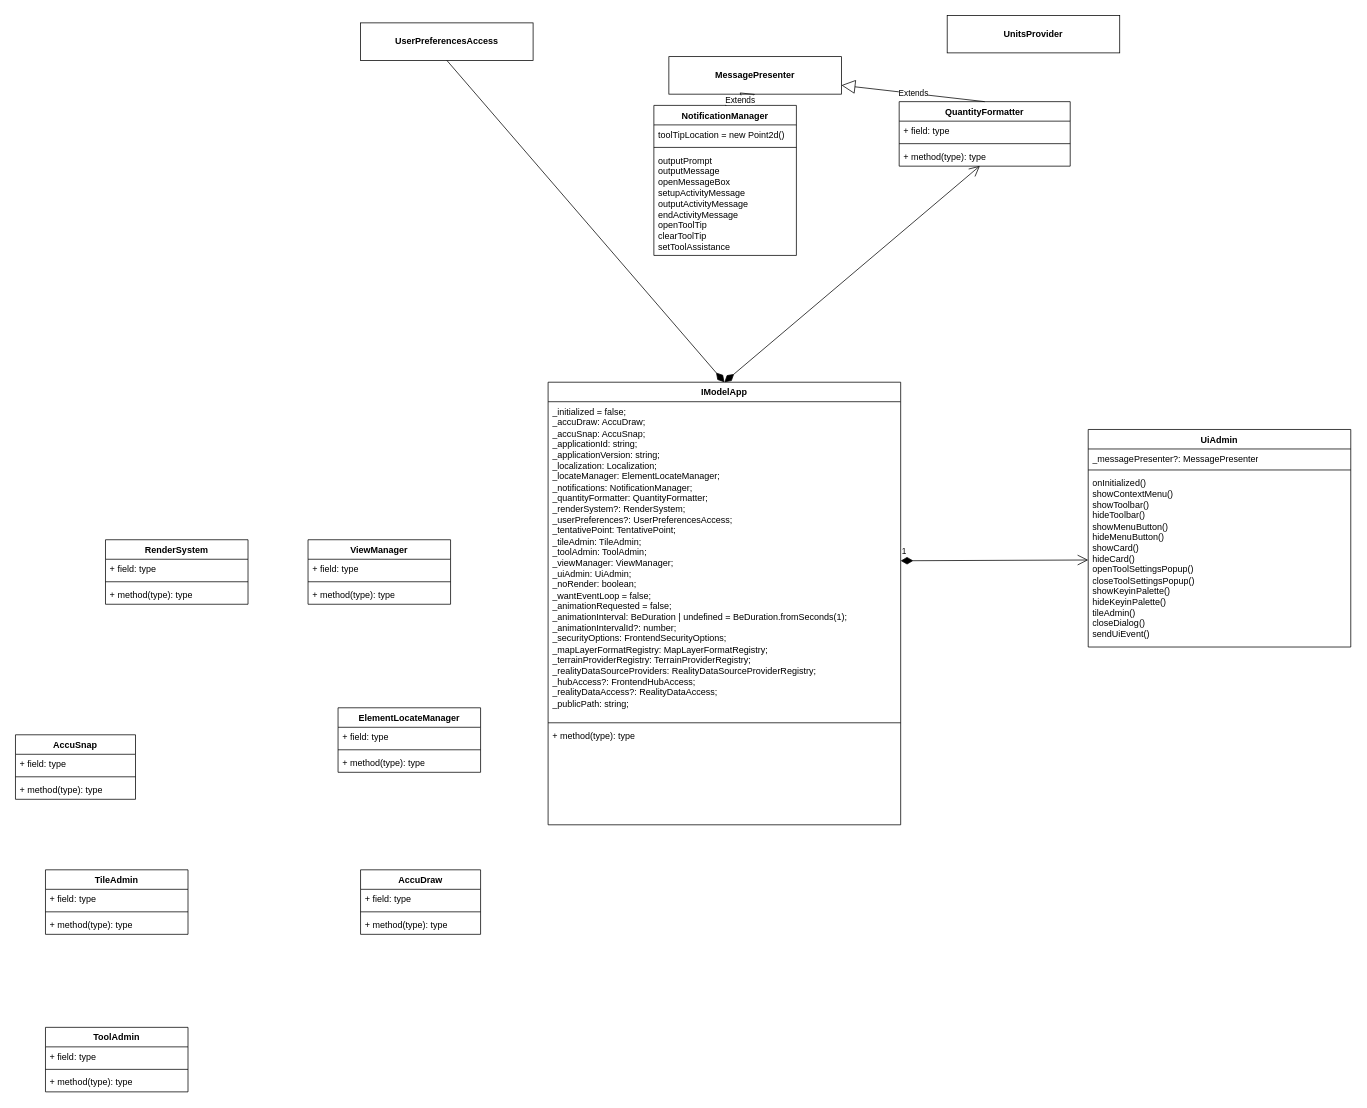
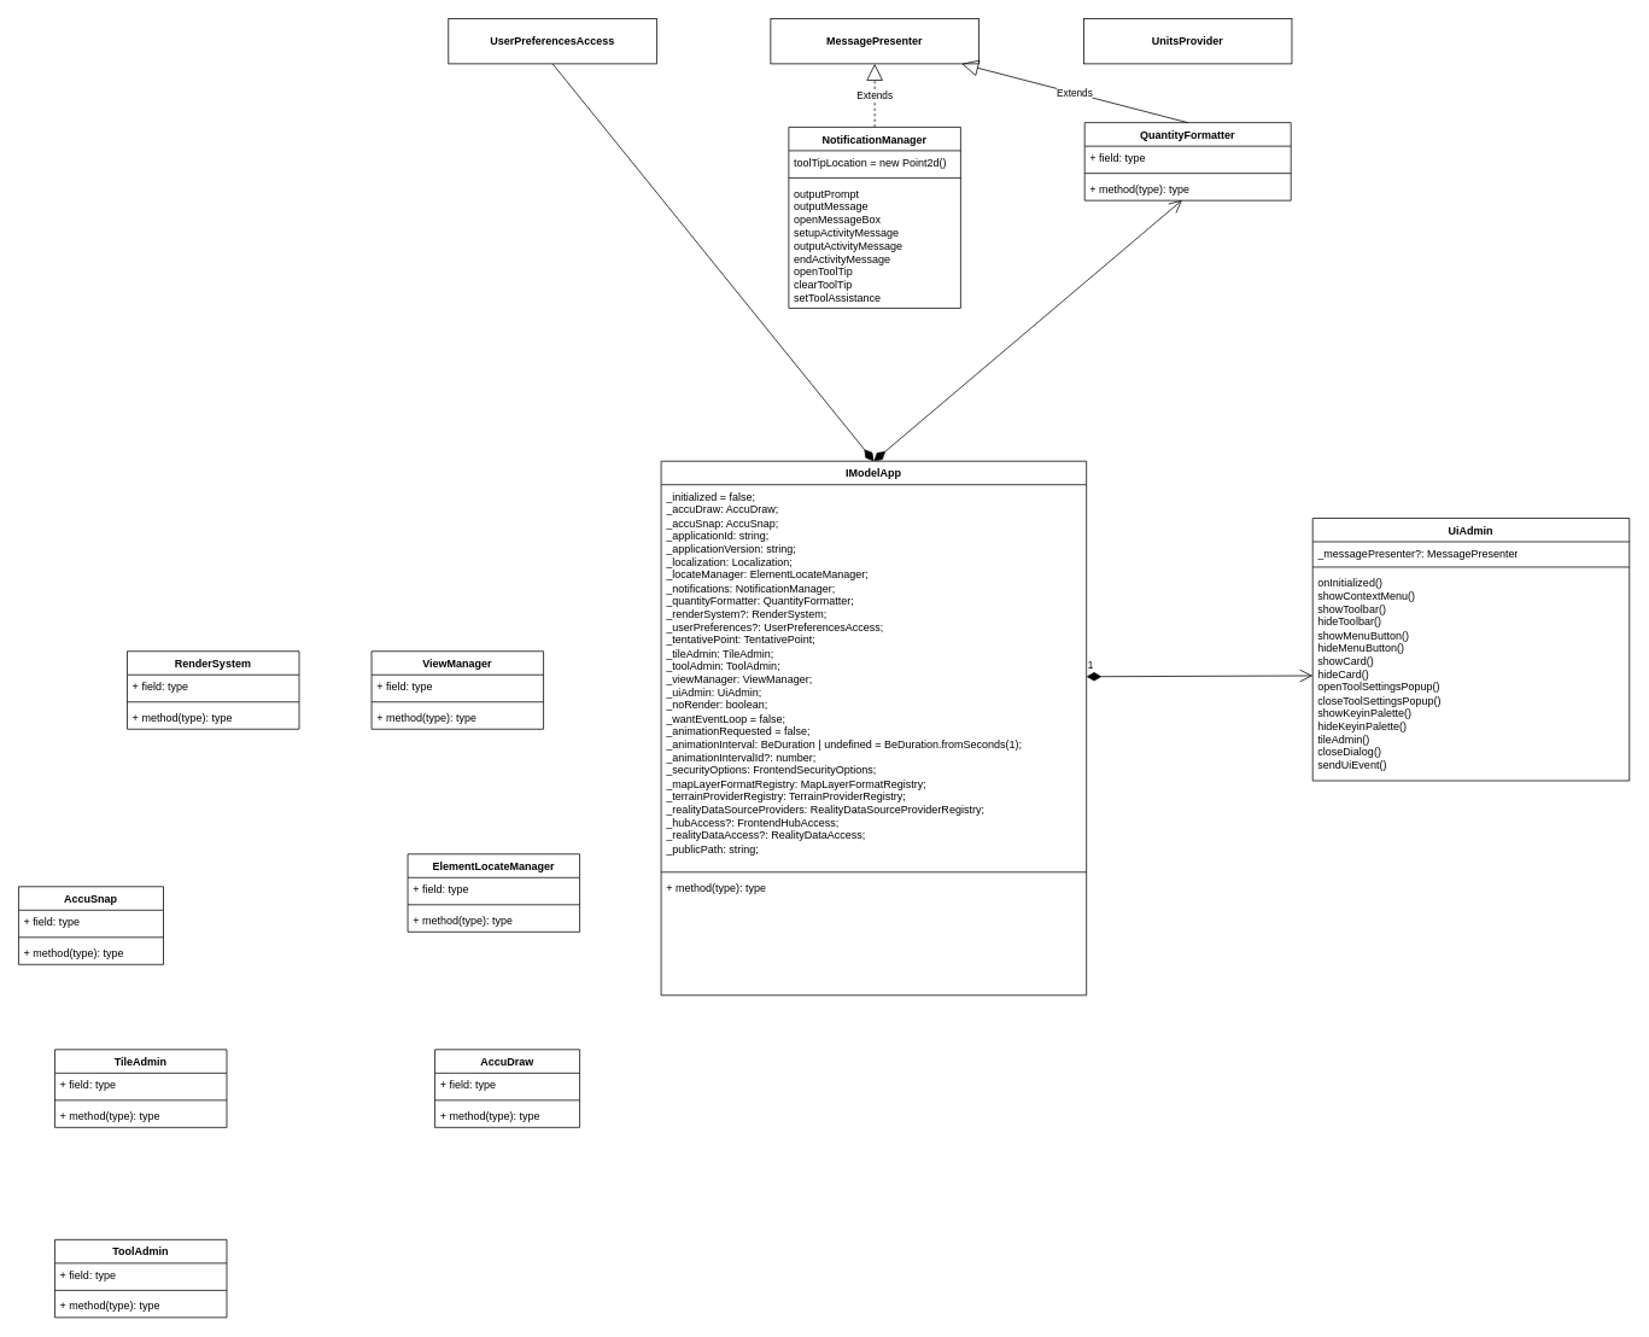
- <mxCell id="51" value="&lt;b&gt;UnitsProvider&lt;/b&gt;" style="html=1;whiteSpace=wrap;" parent="1" vertex="1"><mxGeometry x="1262" y="20" width="230" height="50" as="geometry" /></mxCell>
+ <mxCell id="51" value="&lt;b&gt;UnitsProvider&lt;/b&gt;" style="html=1;whiteSpace=wrap;" parent="1" vertex="1"><mxGeometry x="1197" y="20" width="230" height="50" as="geometry" /></mxCell>
- <mxCell id="47" value="&lt;span style=&quot;font-weight: 700;&quot;&gt;UserPreferencesAccess&lt;/span&gt;" style="html=1;whiteSpace=wrap;" parent="1" vertex="1"><mxGeometry x="480" y="30" width="230" height="50" as="geometry" /></mxCell>
+ <mxCell id="47" value="&lt;span style=&quot;font-weight: 700;&quot;&gt;UserPreferencesAccess&lt;/span&gt;" style="html=1;whiteSpace=wrap;" parent="1" vertex="1"><mxGeometry x="495" y="20" width="230" height="50" as="geometry" /></mxCell>
- <mxCell id="49" value="&lt;span style=&quot;font-weight: 700;&quot;&gt;MessagePresenter&lt;/span&gt;" style="html=1;whiteSpace=wrap;" parent="1" vertex="1"><mxGeometry x="891" y="75" width="230" height="50" as="geometry" /></mxCell>
+ <mxCell id="49" value="&lt;span style=&quot;font-weight: 700;&quot;&gt;MessagePresenter&lt;/span&gt;" style="html=1;whiteSpace=wrap;" parent="1" vertex="1"><mxGeometry x="851" y="20" width="230" height="50" as="geometry" /></mxCell>
